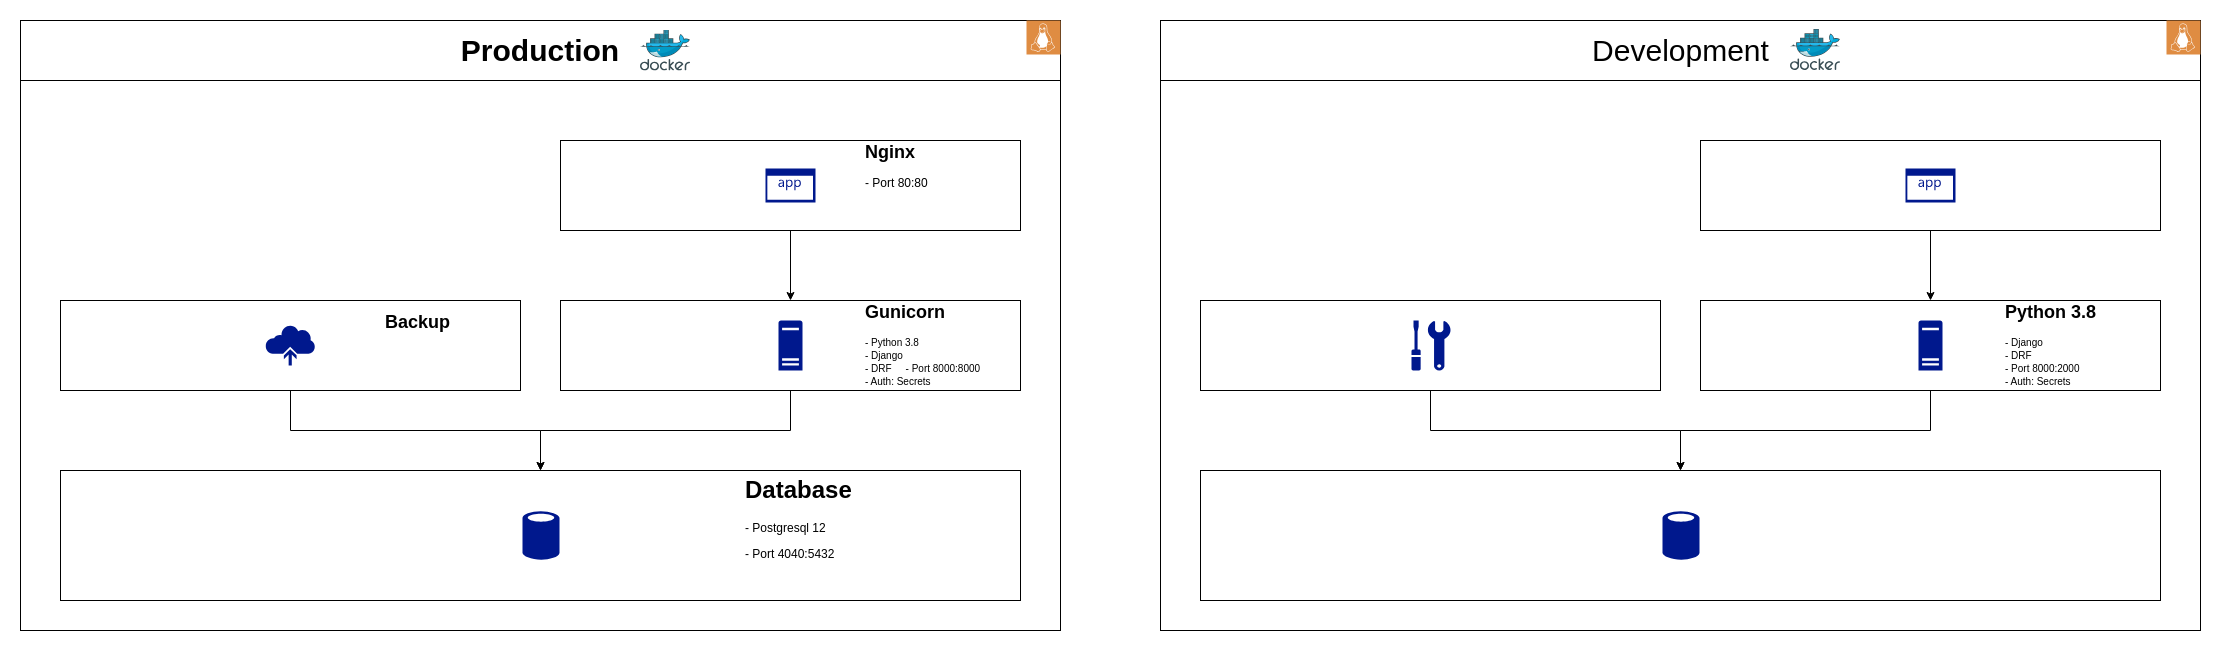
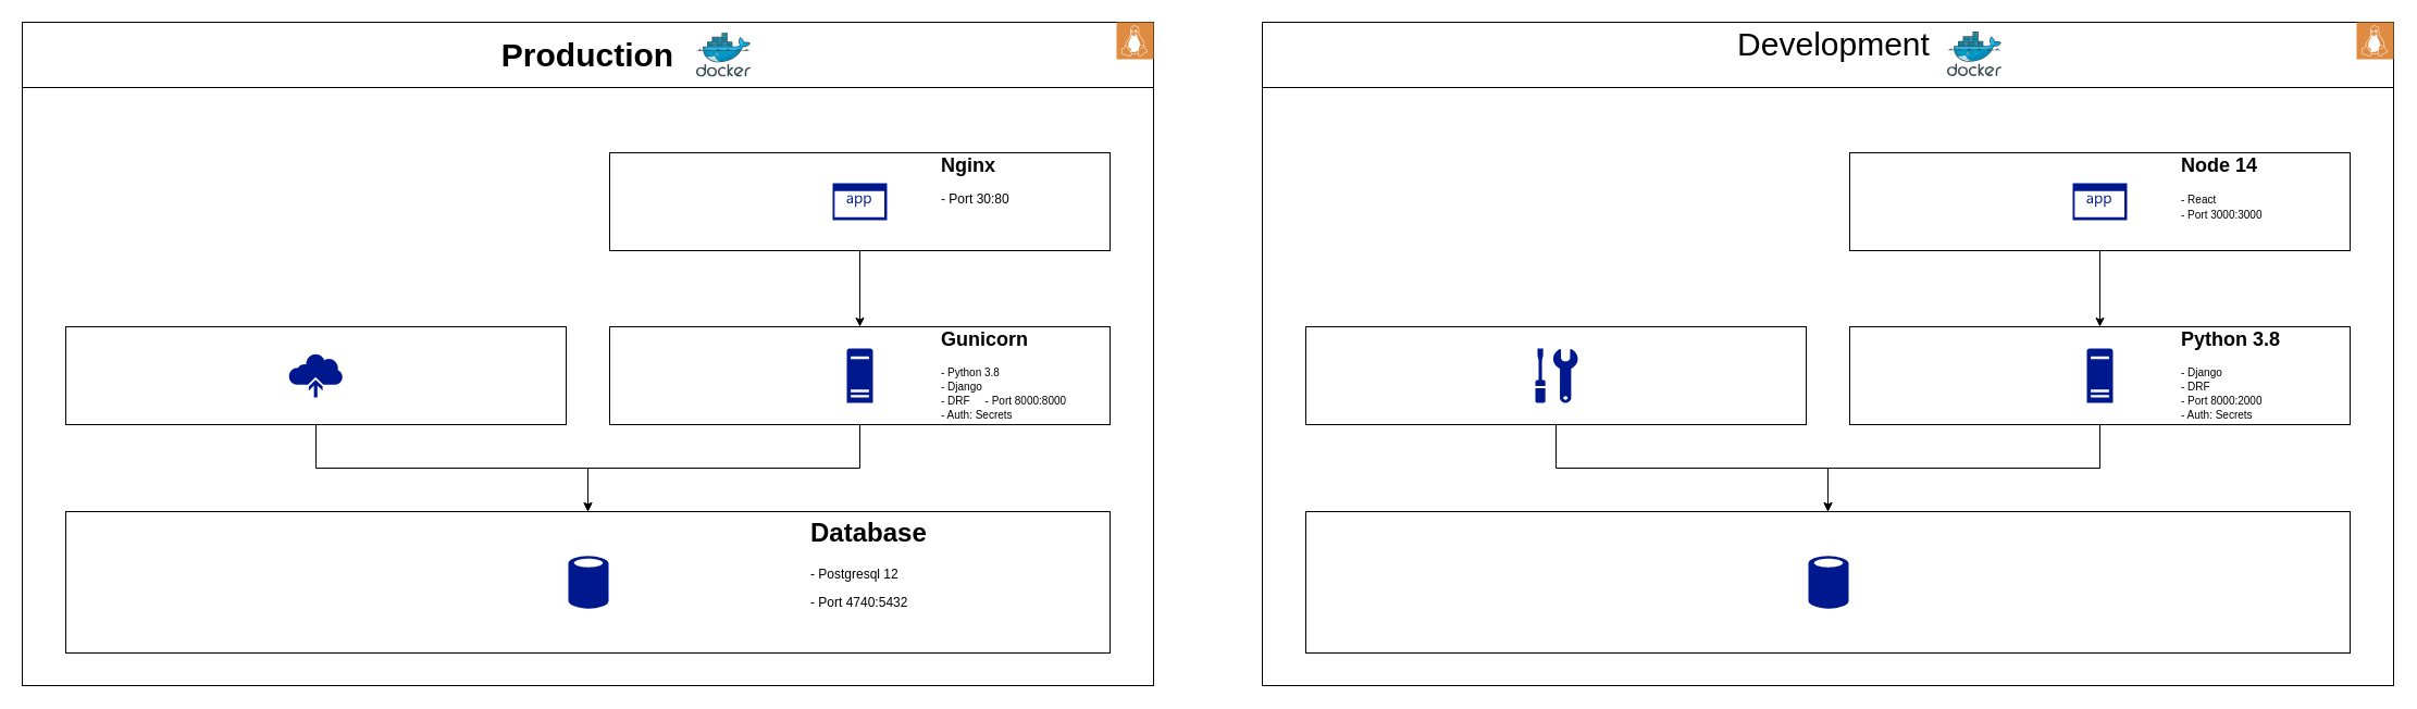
- <mxCell id="38" value="Development" style="text;html=1;strokeColor=none;fillColor=none;align=center;verticalAlign=middle;whiteSpace=wrap;rounded=0;fontSize=30;" parent="1" vertex="1"><mxGeometry x="1586" y="35" width="189" height="30" as="geometry" /></mxCell>
+ <mxCell id="38" value="Development" style="text;html=1;strokeColor=none;fillColor=none;align=center;verticalAlign=middle;whiteSpace=wrap;rounded=0;fontSize=30;" parent="1" vertex="1"><mxGeometry x="1591" y="25" width="189" height="30" as="geometry" /></mxCell>
- <mxCell id="35" value="&lt;h1 style=&quot;font-size: 18px&quot;&gt;Nginx&lt;/h1&gt;&lt;div&gt;- Port 80:80&lt;/div&gt;" style="text;html=1;strokeColor=none;fillColor=none;spacing=5;spacingTop=-20;whiteSpace=wrap;overflow=hidden;rounded=0;" parent="1" vertex="1"><mxGeometry x="860" y="140" width="160" height="90" as="geometry" /></mxCell>
+ <mxCell id="35" value="&lt;h1 style=&quot;font-size: 18px&quot;&gt;Nginx&lt;/h1&gt;&lt;div&gt;- Port 30:80&lt;/div&gt;" style="text;html=1;strokeColor=none;fillColor=none;spacing=5;spacingTop=-20;whiteSpace=wrap;overflow=hidden;rounded=0;" parent="1" vertex="1"><mxGeometry x="860" y="140" width="160" height="90" as="geometry" /></mxCell>
+ <mxCell id="17" value="&lt;h1 style=&quot;font-size: 18px&quot;&gt;Node 14&lt;/h1&gt;&lt;div&gt;&lt;font size=&quot;1&quot;&gt;- React&lt;/font&gt;&lt;/div&gt;&lt;div&gt;&lt;font size=&quot;1&quot;&gt;- Port 3000:3000&lt;/font&gt;&lt;/div&gt;" style="text;html=1;strokeColor=none;fillColor=none;spacing=5;spacingTop=-20;whiteSpace=wrap;overflow=hidden;rounded=0;" parent="1" vertex="1"><mxGeometry x="2000" y="140" width="160" height="90" as="geometry" /></mxCell>
- <mxCell id="34" value="&lt;p style=&quot;line-height: 100%&quot;&gt;&lt;/p&gt;&lt;h1&gt;&lt;font style=&quot;font-size: 18px&quot;&gt;Backup&lt;/font&gt;&lt;/h1&gt;&lt;p&gt;&lt;/p&gt;" style="text;html=1;strokeColor=none;fillColor=none;spacing=5;spacingTop=-20;whiteSpace=wrap;overflow=hidden;rounded=0;" parent="1" vertex="1"><mxGeometry x="380" y="300" width="140" height="90" as="geometry" /></mxCell>
- <mxCell id="32" value="&lt;h1&gt;Database&lt;/h1&gt;&lt;p&gt;- Postgresql 12&lt;/p&gt;&lt;p&gt;- Port 4040:5432&lt;/p&gt;" style="text;html=1;strokeColor=none;fillColor=none;spacing=5;spacingTop=-20;whiteSpace=wrap;overflow=hidden;rounded=0;" parent="1" vertex="1"><mxGeometry x="740" y="470" width="280" height="130" as="geometry" /></mxCell>
+ <mxCell id="32" value="&lt;h1&gt;Database&lt;/h1&gt;&lt;p&gt;- Postgresql 12&lt;/p&gt;&lt;p&gt;- Port 4740:5432&lt;/p&gt;" style="text;html=1;strokeColor=none;fillColor=none;spacing=5;spacingTop=-20;whiteSpace=wrap;overflow=hidden;rounded=0;" parent="1" vertex="1"><mxGeometry x="740" y="470" width="280" height="130" as="geometry" /></mxCell>
